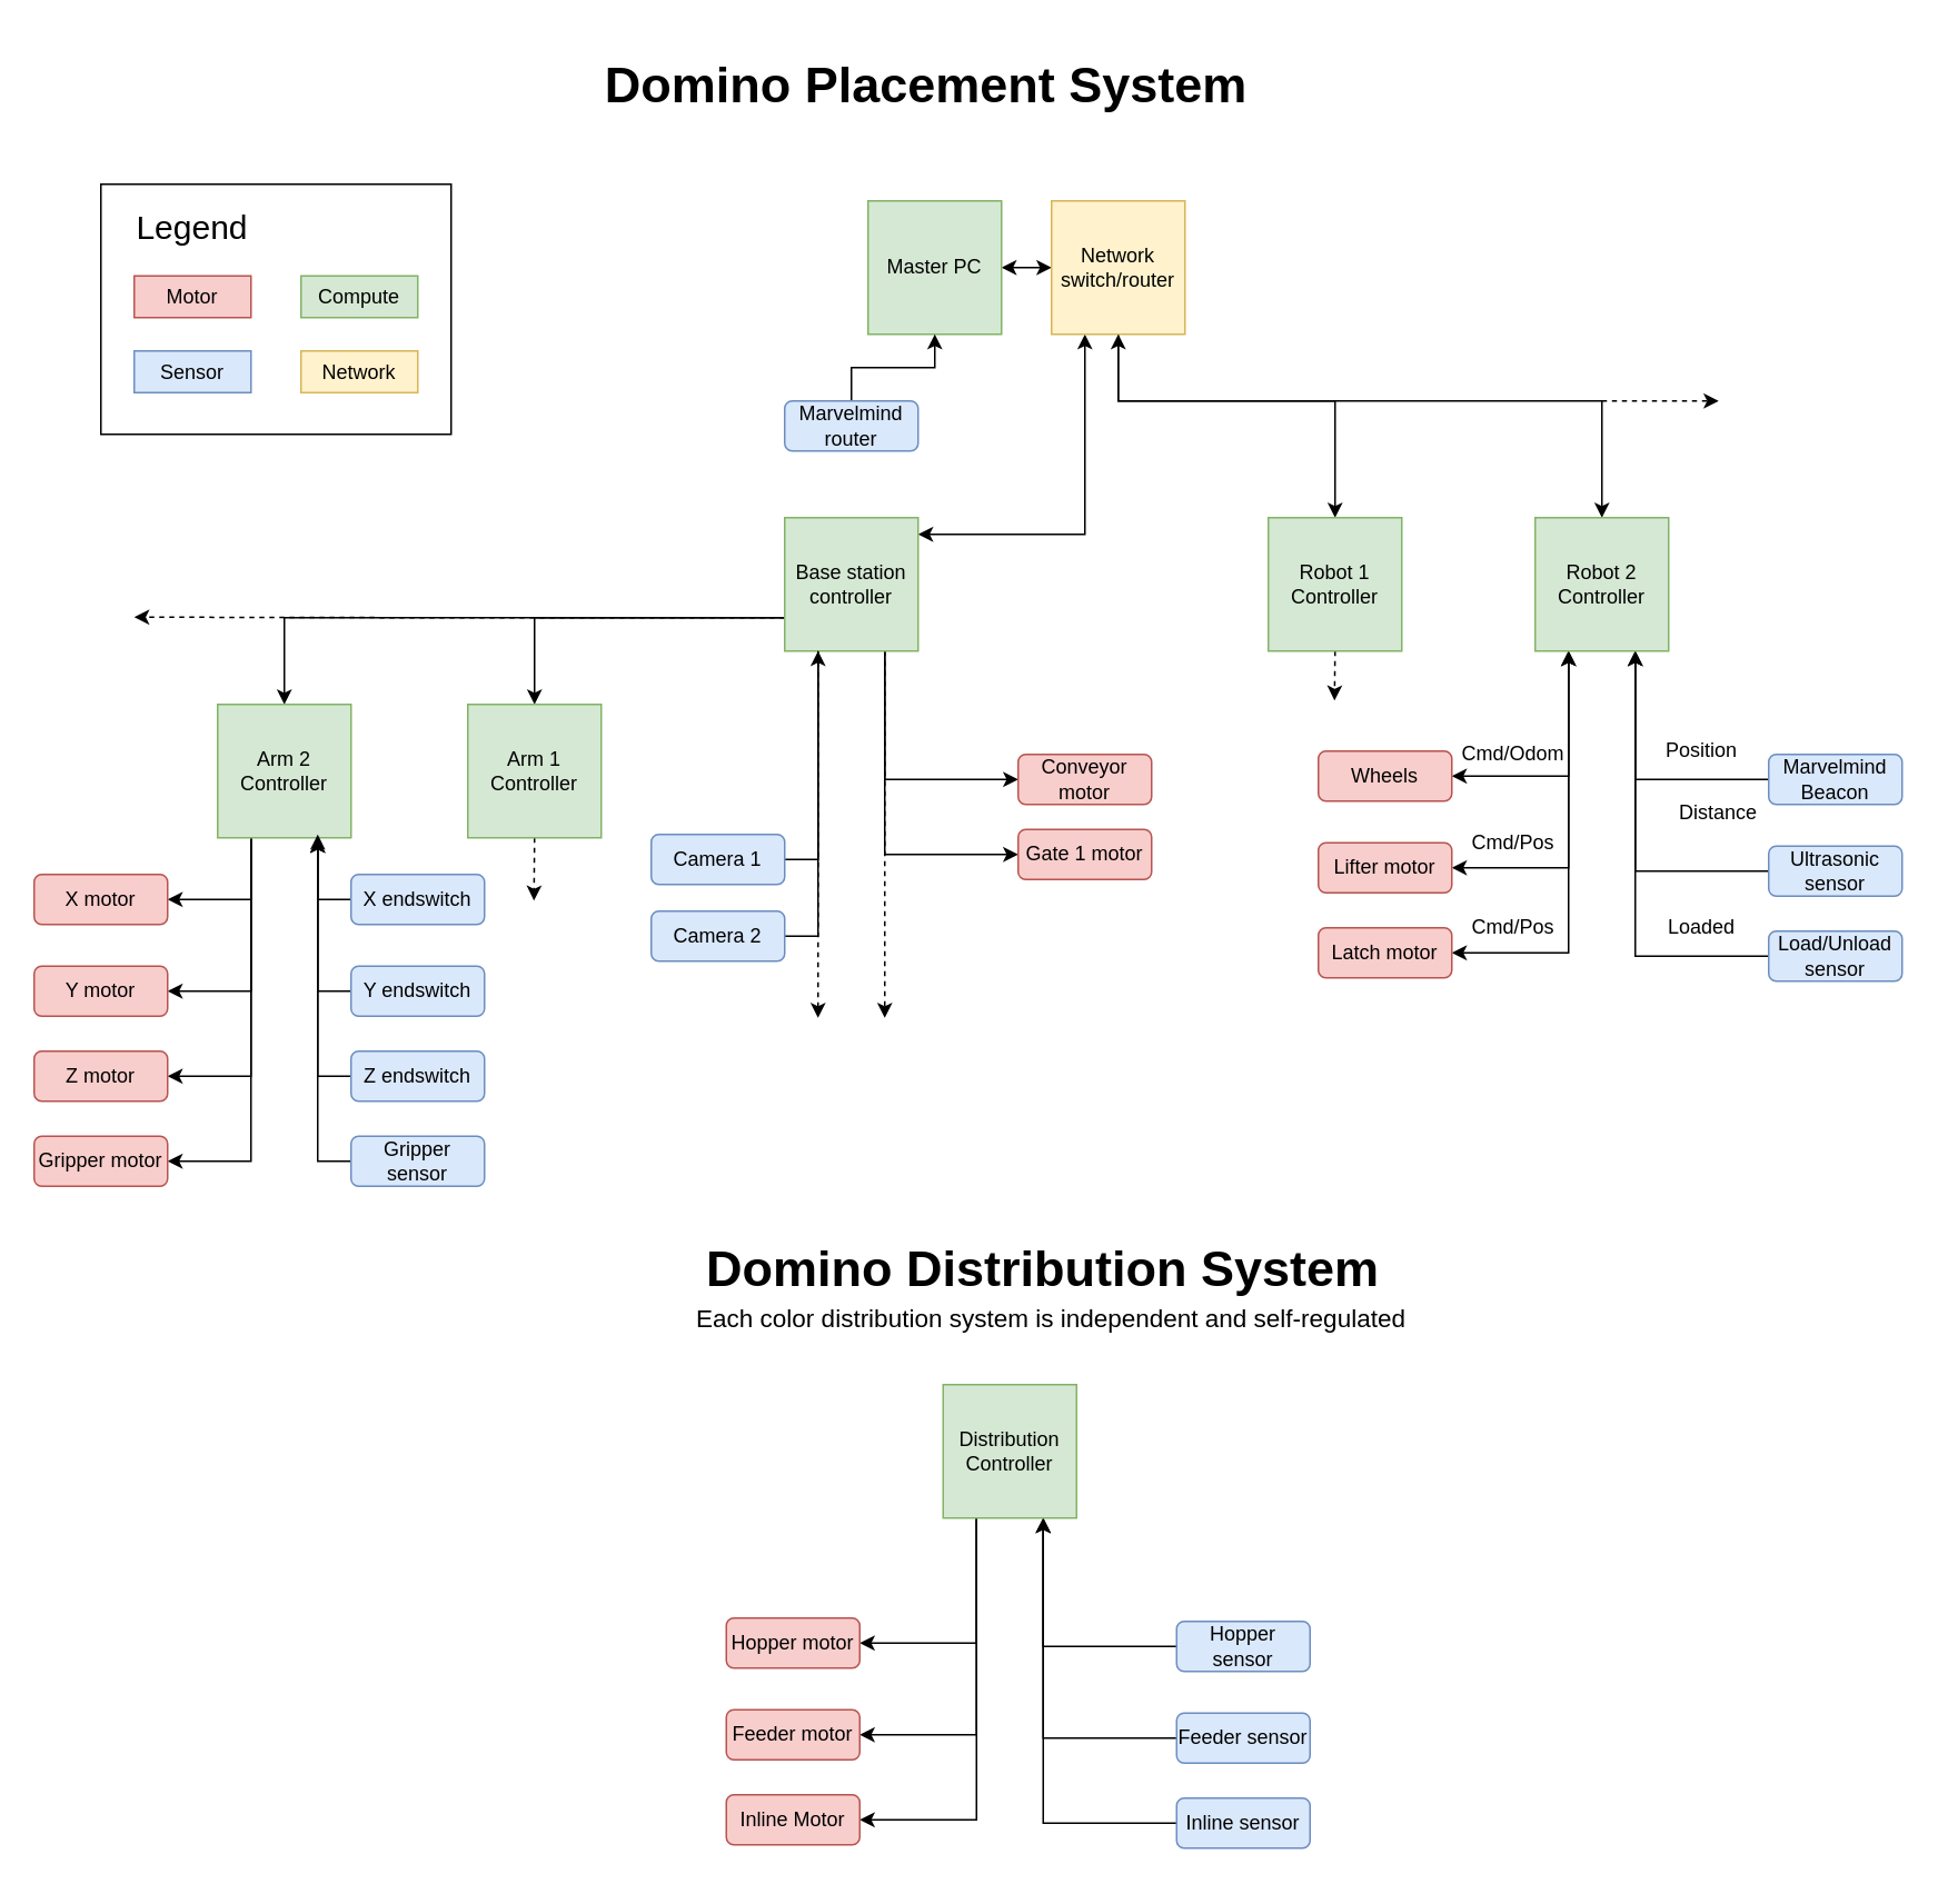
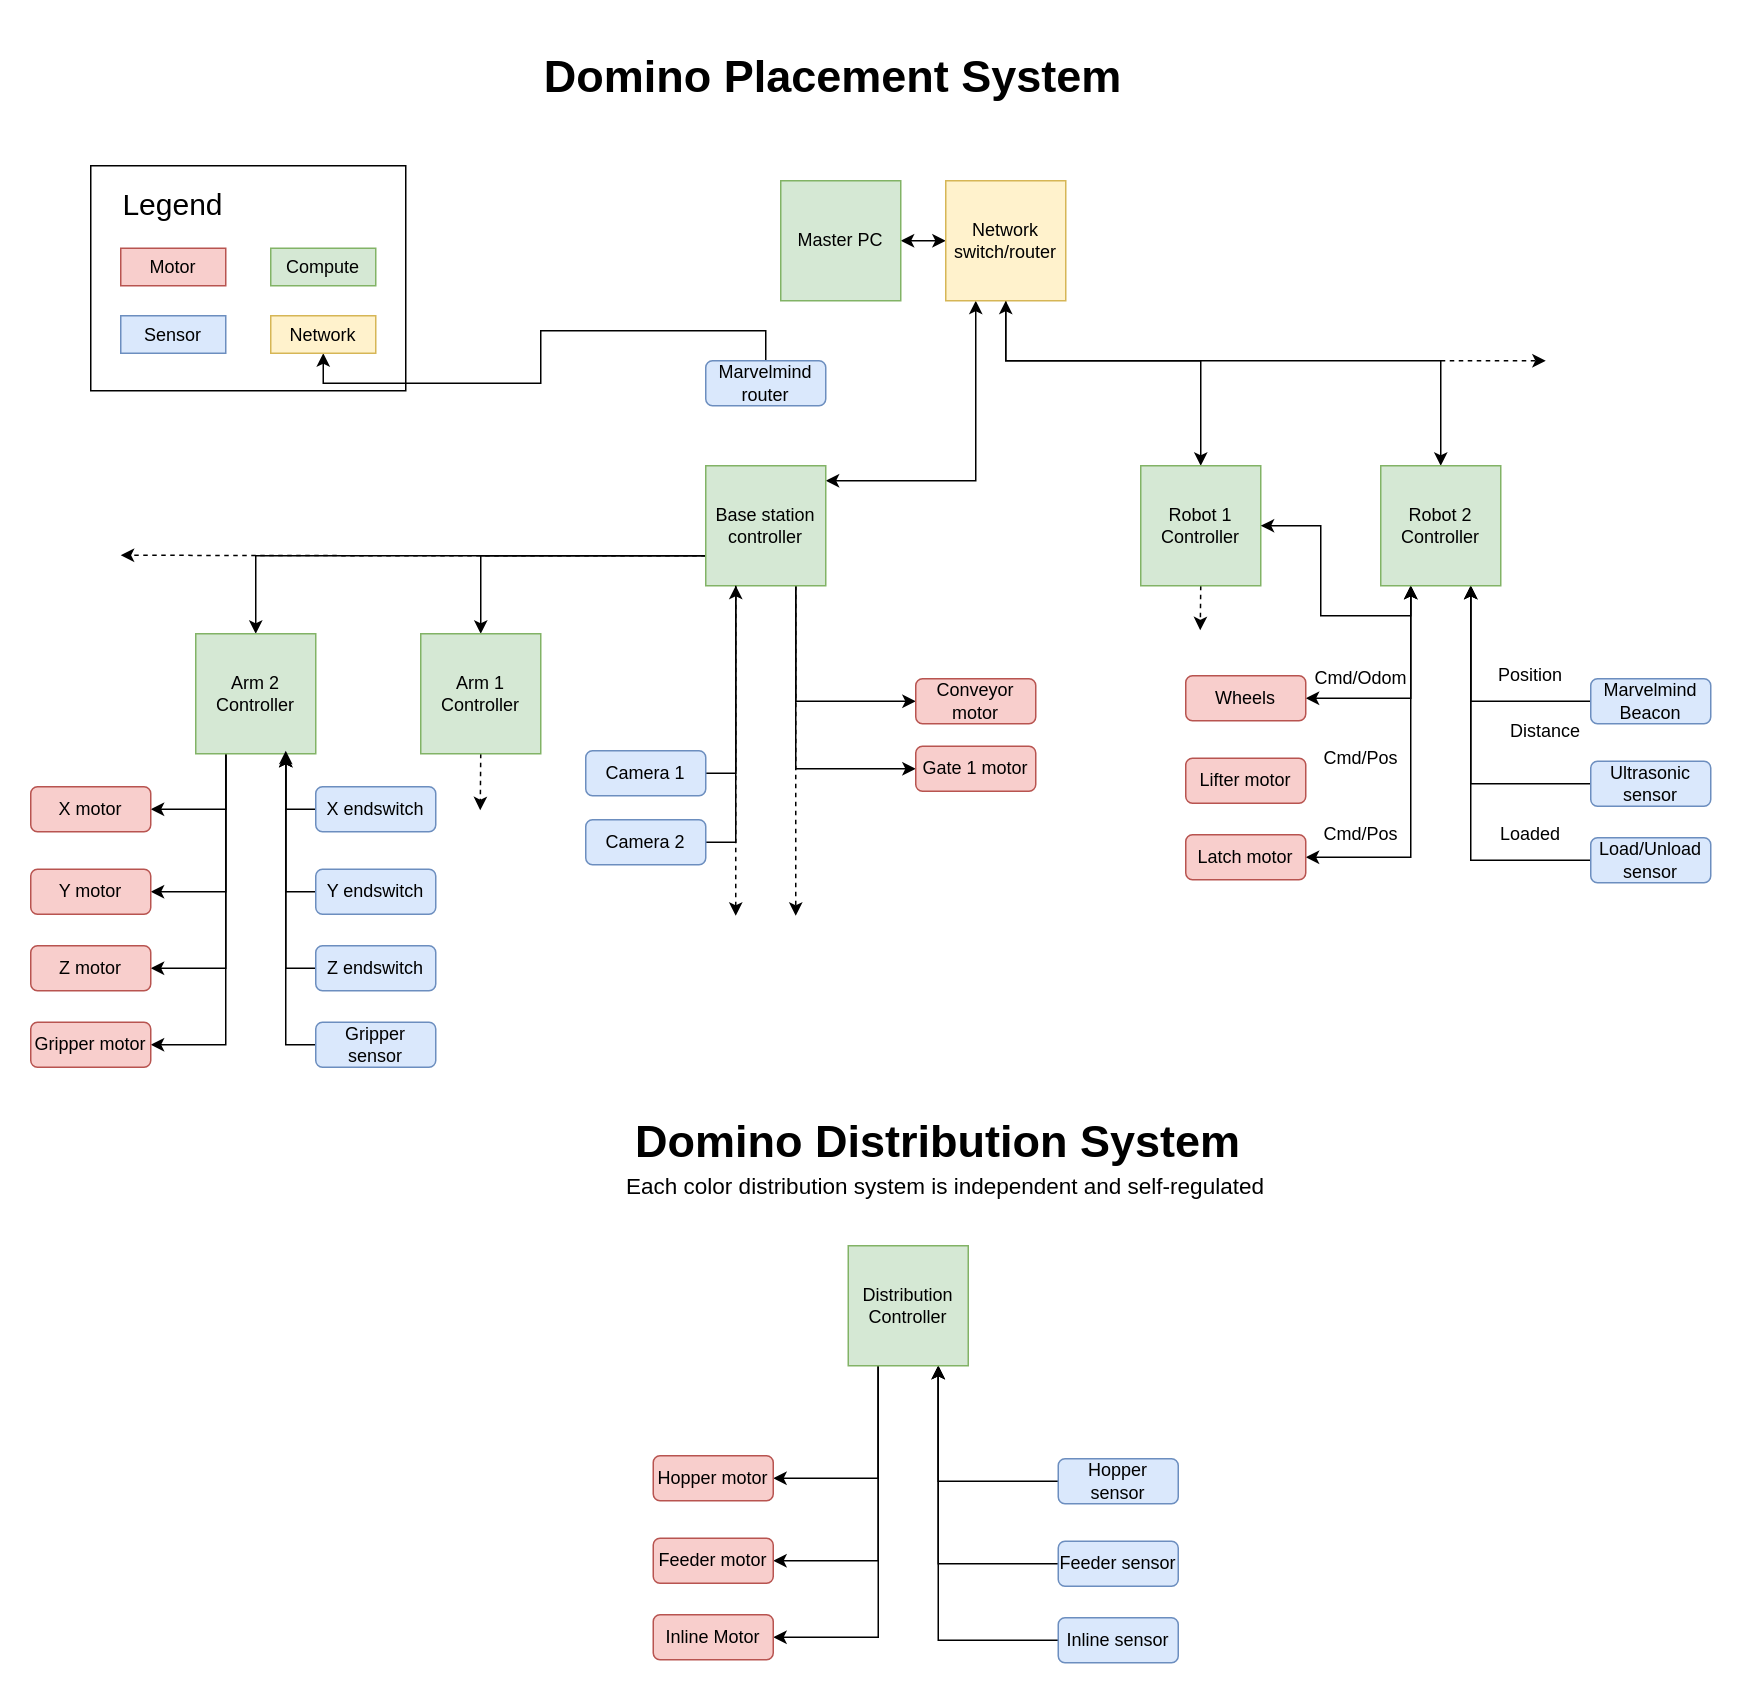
- <mxCell id="63" style="edgeStyle=orthogonalEdgeStyle;rounded=0;orthogonalLoop=1;jettySize=auto;html=1;exitX=0.5;exitY=0;exitDx=0;exitDy=0;entryX=0.5;entryY=1;entryDx=0;entryDy=0;startArrow=none;startFill=0;endArrow=classic;endFill=1;" edge="1" parent="1" source="64" target="3"><mxGeometry relative="1" as="geometry" /></mxCell>
+ <mxCell id="63" style="edgeStyle=orthogonalEdgeStyle;rounded=0;orthogonalLoop=1;jettySize=auto;html=1;exitX=0.5;exitY=0;exitDx=0;exitDy=0;startArrow=none;startFill=0;endArrow=classic;endFill=1;" edge="1" parent="1" source="64" target="70"><mxGeometry relative="1" as="geometry" /></mxCell>
- <mxCell id="11" style="edgeStyle=orthogonalEdgeStyle;rounded=0;orthogonalLoop=1;jettySize=auto;html=1;exitX=0.25;exitY=1;exitDx=0;exitDy=0;entryX=1;entryY=0.5;entryDx=0;entryDy=0;startArrow=classic;startFill=1;endArrow=classic;endFill=1;" edge="1" parent="1" source="16" target="27"><mxGeometry relative="1" as="geometry" /></mxCell>
+ <mxCell id="11" style="edgeStyle=orthogonalEdgeStyle;rounded=0;orthogonalLoop=1;jettySize=auto;html=1;exitX=0.25;exitY=1;exitDx=0;exitDy=0;startArrow=classic;startFill=1;endArrow=classic;endFill=1;" edge="1" parent="1" source="16" target="9"><mxGeometry relative="1" as="geometry" /></mxCell>
